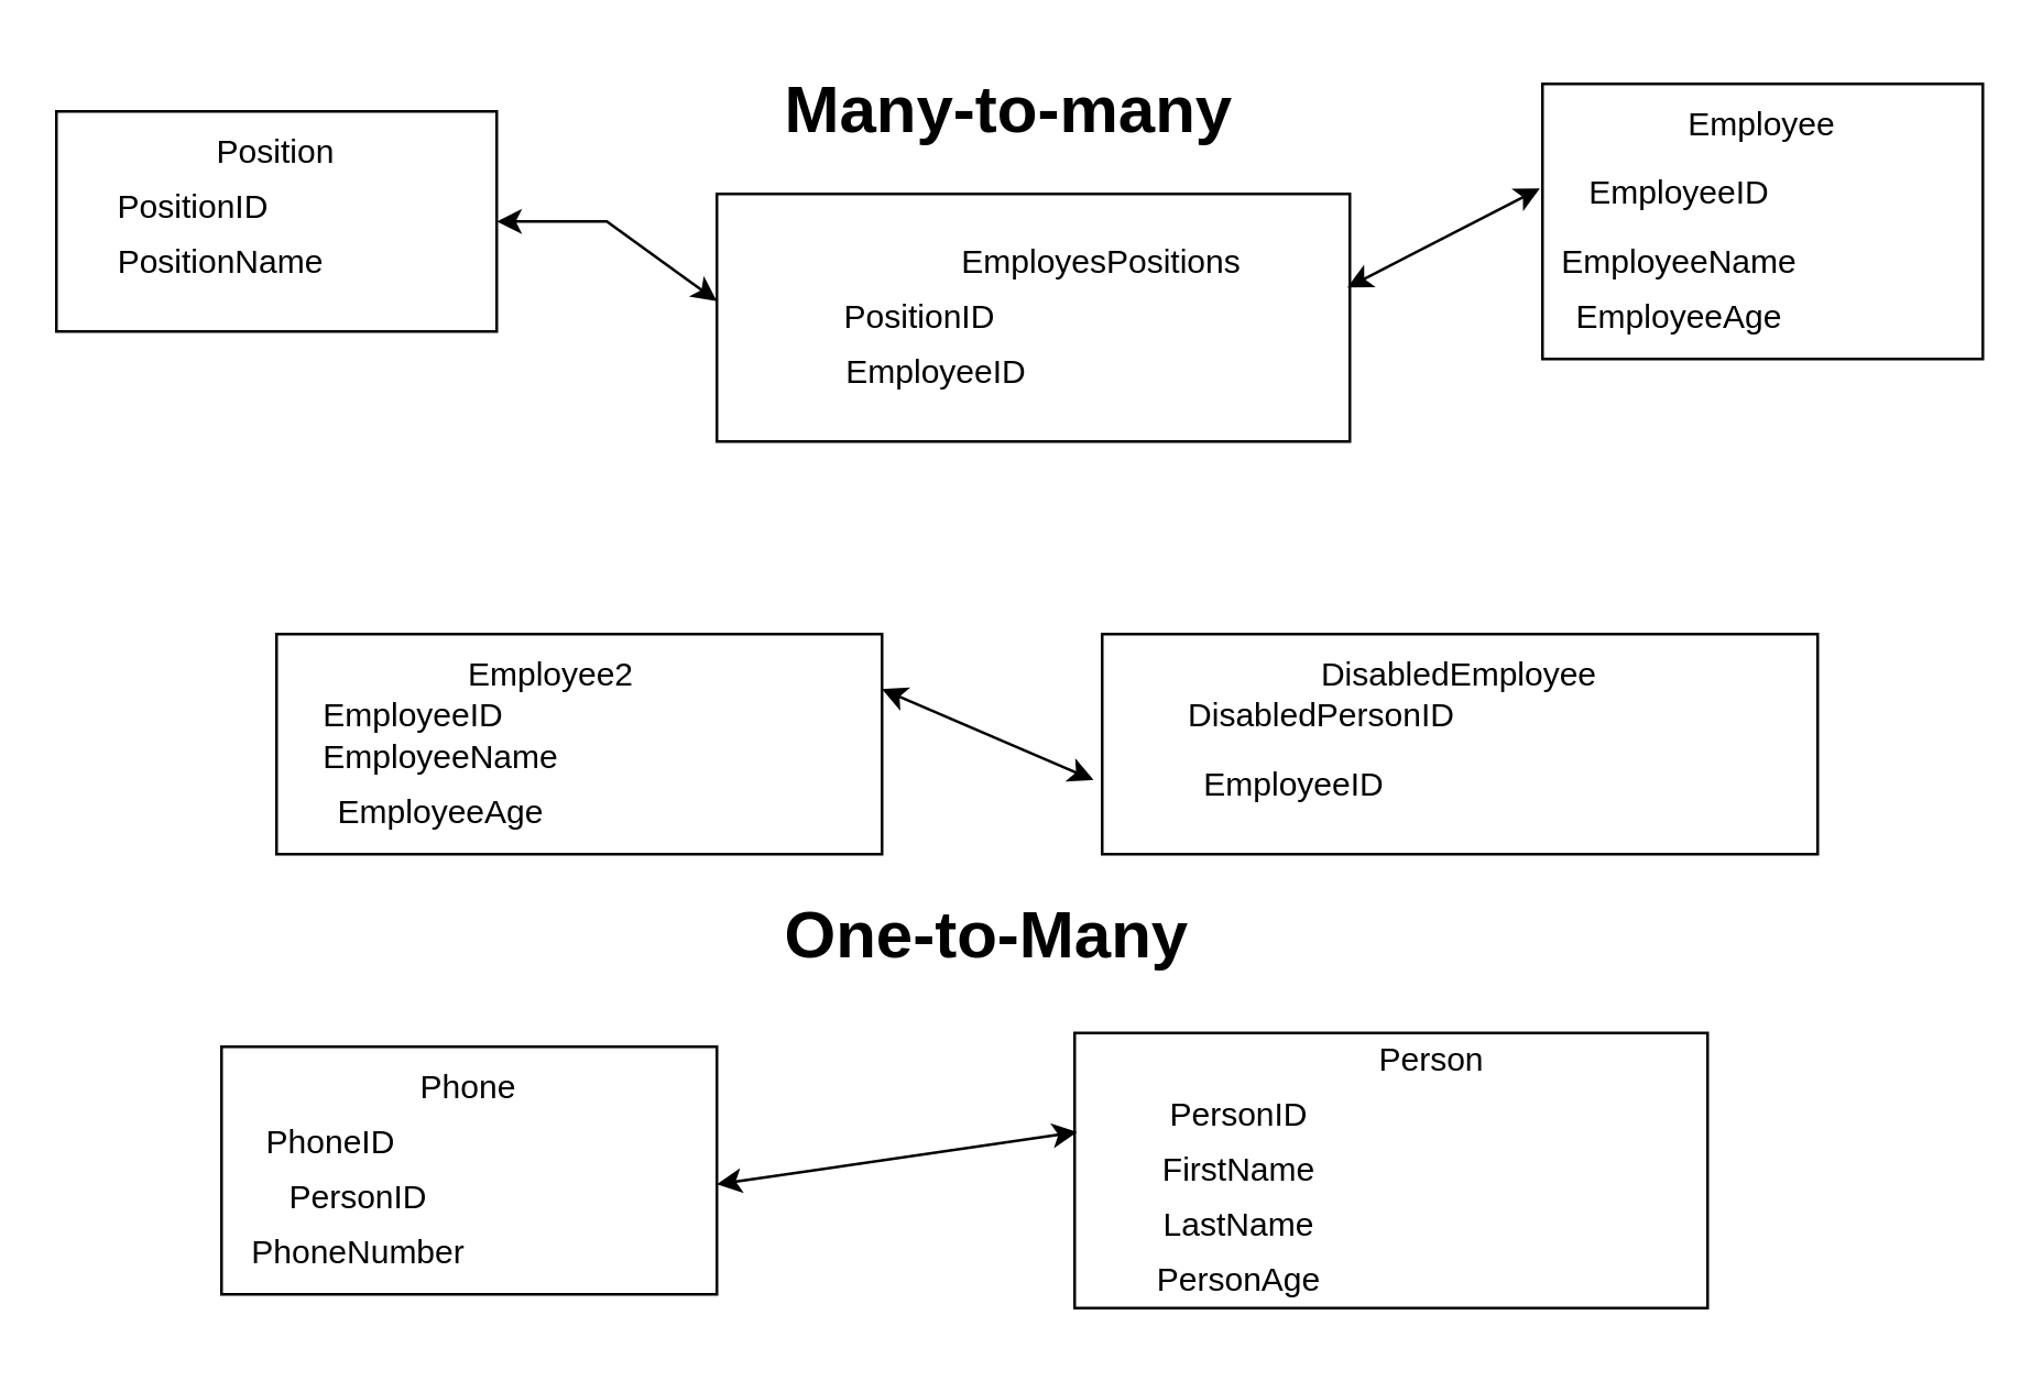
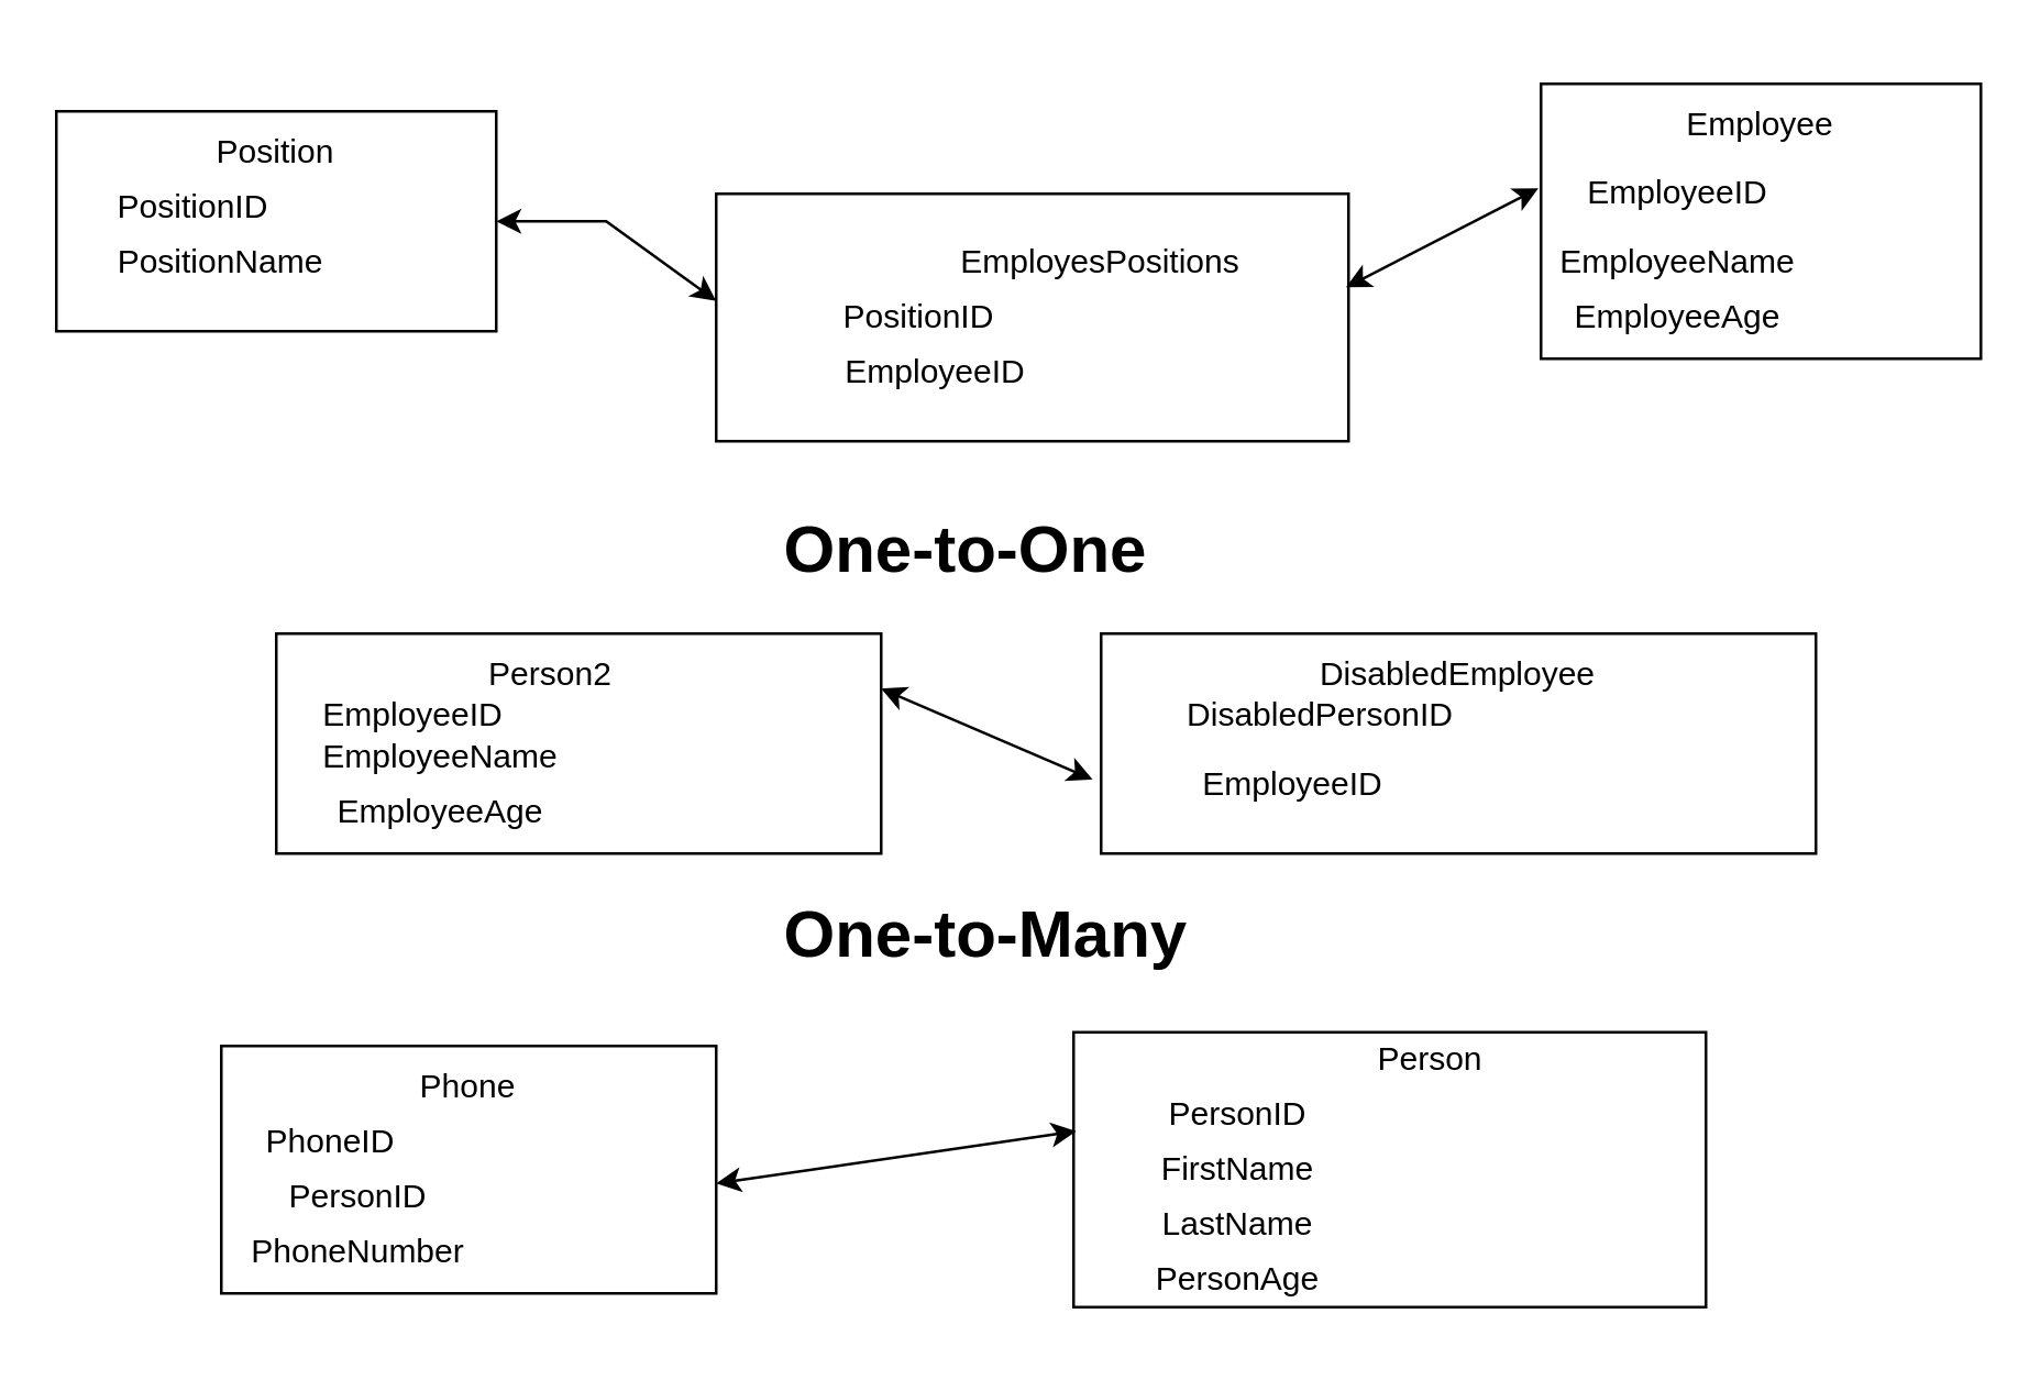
- <mxCell id="10" value="&lt;h1&gt;Many-to-many&lt;/h1&gt;" style="text;html=1;strokeColor=none;fillColor=none;spacing=5;spacingTop=-20;whiteSpace=wrap;overflow=hidden;rounded=0;" vertex="1" parent="1"><mxGeometry x="280" y="20" width="190" height="40" as="geometry" /></mxCell>
+ <mxCell id="18" value="&lt;h1&gt;One-to-One&lt;/h1&gt;" style="text;html=1;strokeColor=none;fillColor=none;spacing=5;spacingTop=-20;whiteSpace=wrap;overflow=hidden;rounded=0;" vertex="1" parent="1"><mxGeometry x="280" y="180" width="190" height="40" as="geometry" /></mxCell>
- <mxCell id="21" value="Employee2" style="text;html=1;strokeColor=none;fillColor=none;align=center;verticalAlign=middle;whiteSpace=wrap;rounded=0;" vertex="1" parent="1"><mxGeometry x="170" y="230" width="60" height="30" as="geometry" /></mxCell>
+ <mxCell id="21" value="Person2" style="text;html=1;strokeColor=none;fillColor=none;align=center;verticalAlign=middle;whiteSpace=wrap;rounded=0;" vertex="1" parent="1"><mxGeometry x="170" y="230" width="60" height="30" as="geometry" /></mxCell>
